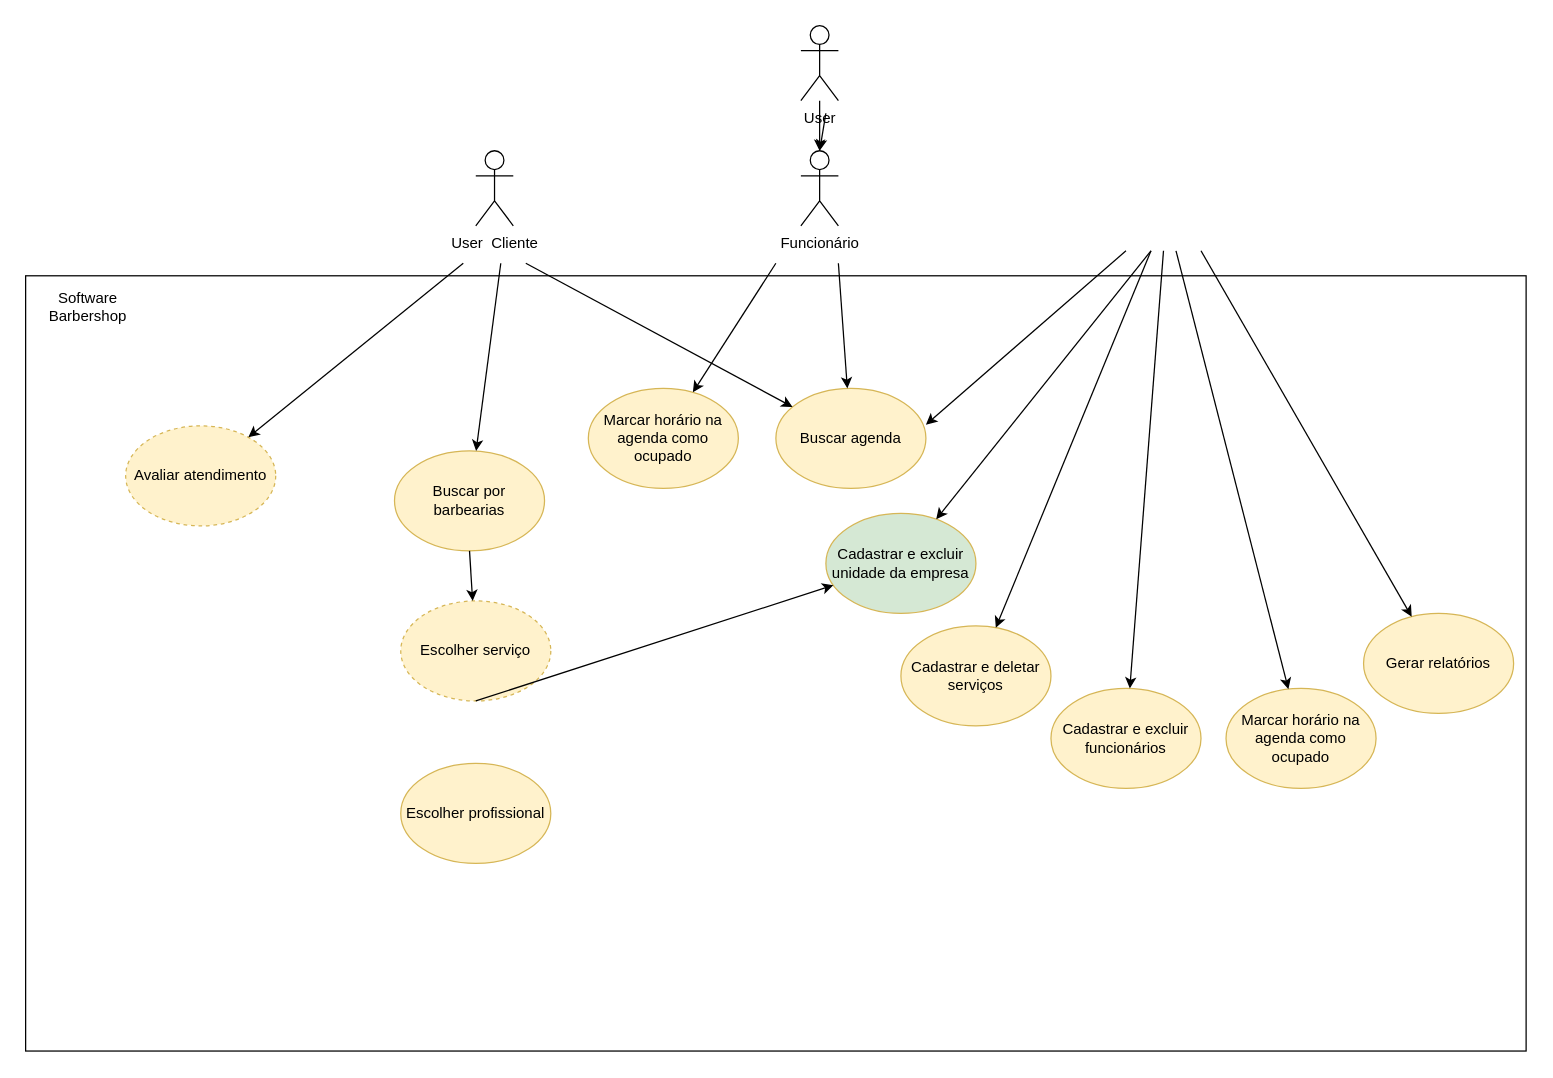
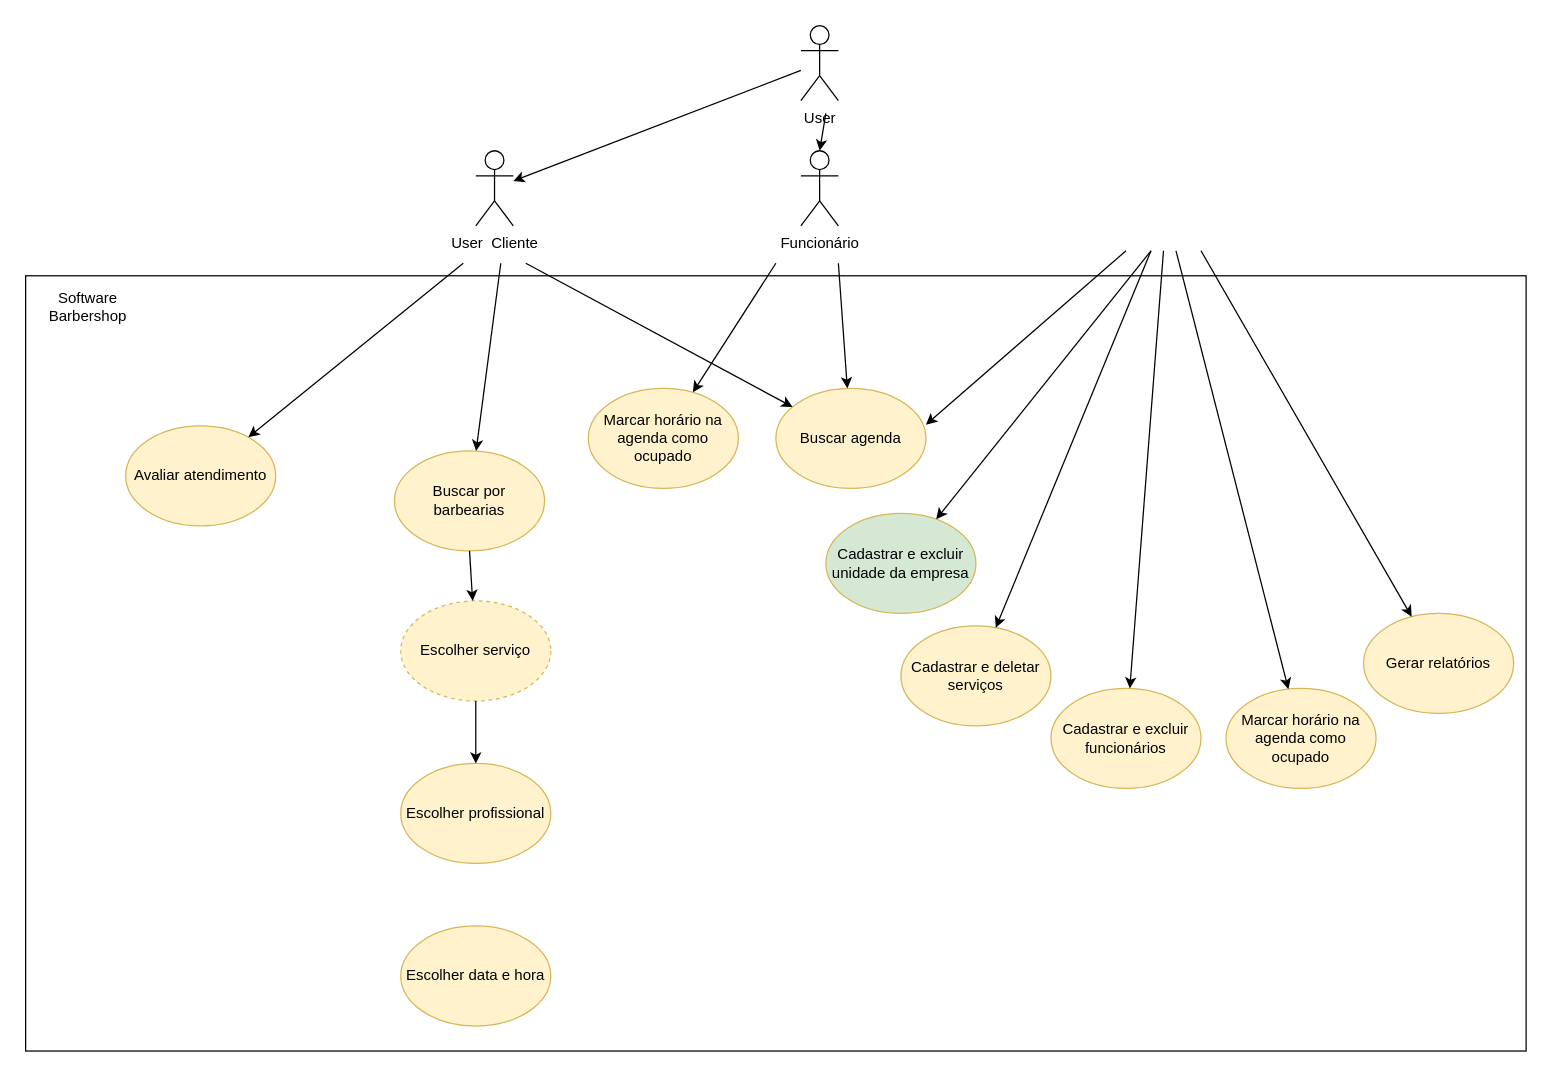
- <mxCell id="5" value="" style="endArrow=classic;html=1;rounded=0;" edge="1" parent="1" source="4" target="6"><mxGeometry width="50" height="50" relative="1" as="geometry"><mxPoint x="530" y="60" as="sourcePoint" /><mxPoint x="580" y="10" as="targetPoint" /></mxGeometry></mxCell>
+ <mxCell id="5" value="" style="endArrow=classic;html=1;rounded=0;" edge="1" parent="1" source="4" target="3"><mxGeometry width="50" height="50" relative="1" as="geometry"><mxPoint x="530" y="60" as="sourcePoint" /><mxPoint x="580" y="10" as="targetPoint" /></mxGeometry></mxCell>
- <mxCell id="27" value="Avaliar atendimento" style="ellipse;whiteSpace=wrap;html=1;fillColor=#fff2cc;strokeColor=#d6b656;dashed=1;" vertex="1" parent="1"><mxGeometry x="100" y="340" width="120" height="80" as="geometry" /></mxCell>
+ <mxCell id="27" value="Avaliar atendimento" style="ellipse;whiteSpace=wrap;html=1;fillColor=#fff2cc;strokeColor=#d6b656;" vertex="1" parent="1"><mxGeometry x="100" y="340" width="120" height="80" as="geometry" /></mxCell>
- <mxCell id="33" value="" style="endArrow=classic;html=1;rounded=0;fontColor=#000000;exitX=0.5;exitY=1;exitDx=0;exitDy=0;" edge="1" parent="1" source="29" target="17"><mxGeometry width="50" height="50" relative="1" as="geometry"><mxPoint x="610" y="720" as="sourcePoint" /><mxPoint x="660" y="670" as="targetPoint" /></mxGeometry></mxCell>
+ <mxCell id="33" value="" style="endArrow=classic;html=1;rounded=0;fontColor=#000000;exitX=0.5;exitY=1;exitDx=0;exitDy=0;entryX=0.5;entryY=0;entryDx=0;entryDy=0;" edge="1" parent="1" source="29" target="30"><mxGeometry width="50" height="50" relative="1" as="geometry"><mxPoint x="610" y="720" as="sourcePoint" /><mxPoint x="660" y="670" as="targetPoint" /></mxGeometry></mxCell>
+ <mxCell id="31" value="Escolher data e hora" style="ellipse;whiteSpace=wrap;html=1;fillColor=#fff2cc;strokeColor=#d6b656;" vertex="1" parent="1"><mxGeometry x="320" y="740" width="120" height="80" as="geometry" /></mxCell>
